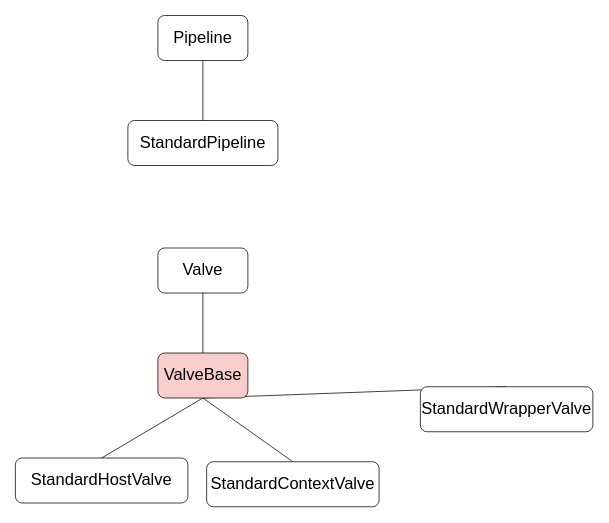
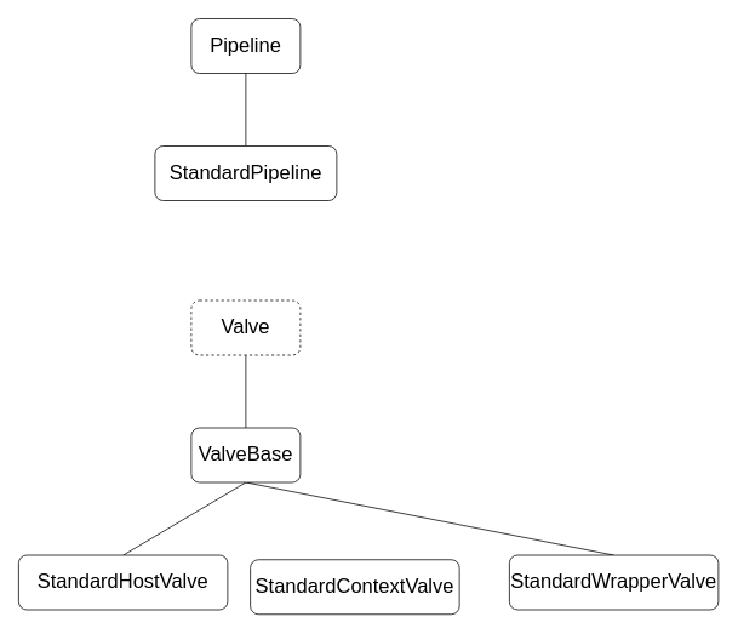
- <mxCell id="6" value="Valve" style="rounded=1;whiteSpace=wrap;html=1;fontSize=22;" vertex="1" parent="1"><mxGeometry x="210" y="330" width="120" height="60" as="geometry" /></mxCell>
+ <mxCell id="6" value="Valve" style="rounded=1;whiteSpace=wrap;html=1;fontSize=22;dashed=1;" vertex="1" parent="1"><mxGeometry x="210" y="330" width="120" height="60" as="geometry" /></mxCell>
- <mxCell id="10" value="ValveBase" style="rounded=1;whiteSpace=wrap;html=1;fontSize=22;fillColor=#f8cecc;" vertex="1" parent="1"><mxGeometry x="210" y="470" width="120" height="60" as="geometry" /></mxCell>
+ <mxCell id="10" value="ValveBase" style="rounded=1;whiteSpace=wrap;html=1;fontSize=22;" vertex="1" parent="1"><mxGeometry x="210" y="470" width="120" height="60" as="geometry" /></mxCell>
- <mxCell id="13" value="StandardWrapperValve" style="rounded=1;whiteSpace=wrap;html=1;fontSize=22;" vertex="1" parent="1"><mxGeometry x="560" y="515" width="230" height="60" as="geometry" /></mxCell>
+ <mxCell id="13" value="StandardWrapperValve" style="rounded=1;whiteSpace=wrap;html=1;fontSize=22;" vertex="1" parent="1"><mxGeometry x="560" y="610" width="230" height="60" as="geometry" /></mxCell>
- <mxCell id="7" style="rounded=0;orthogonalLoop=1;jettySize=auto;html=1;exitX=0.5;exitY=1;exitDx=0;exitDy=0;endArrow=none;endFill=0;fontSize=22;entryX=0.5;entryY=0;entryDx=0;entryDy=0;" edge="1" parent="1" source="10" target="12"><mxGeometry relative="1" as="geometry" /></mxCell>
